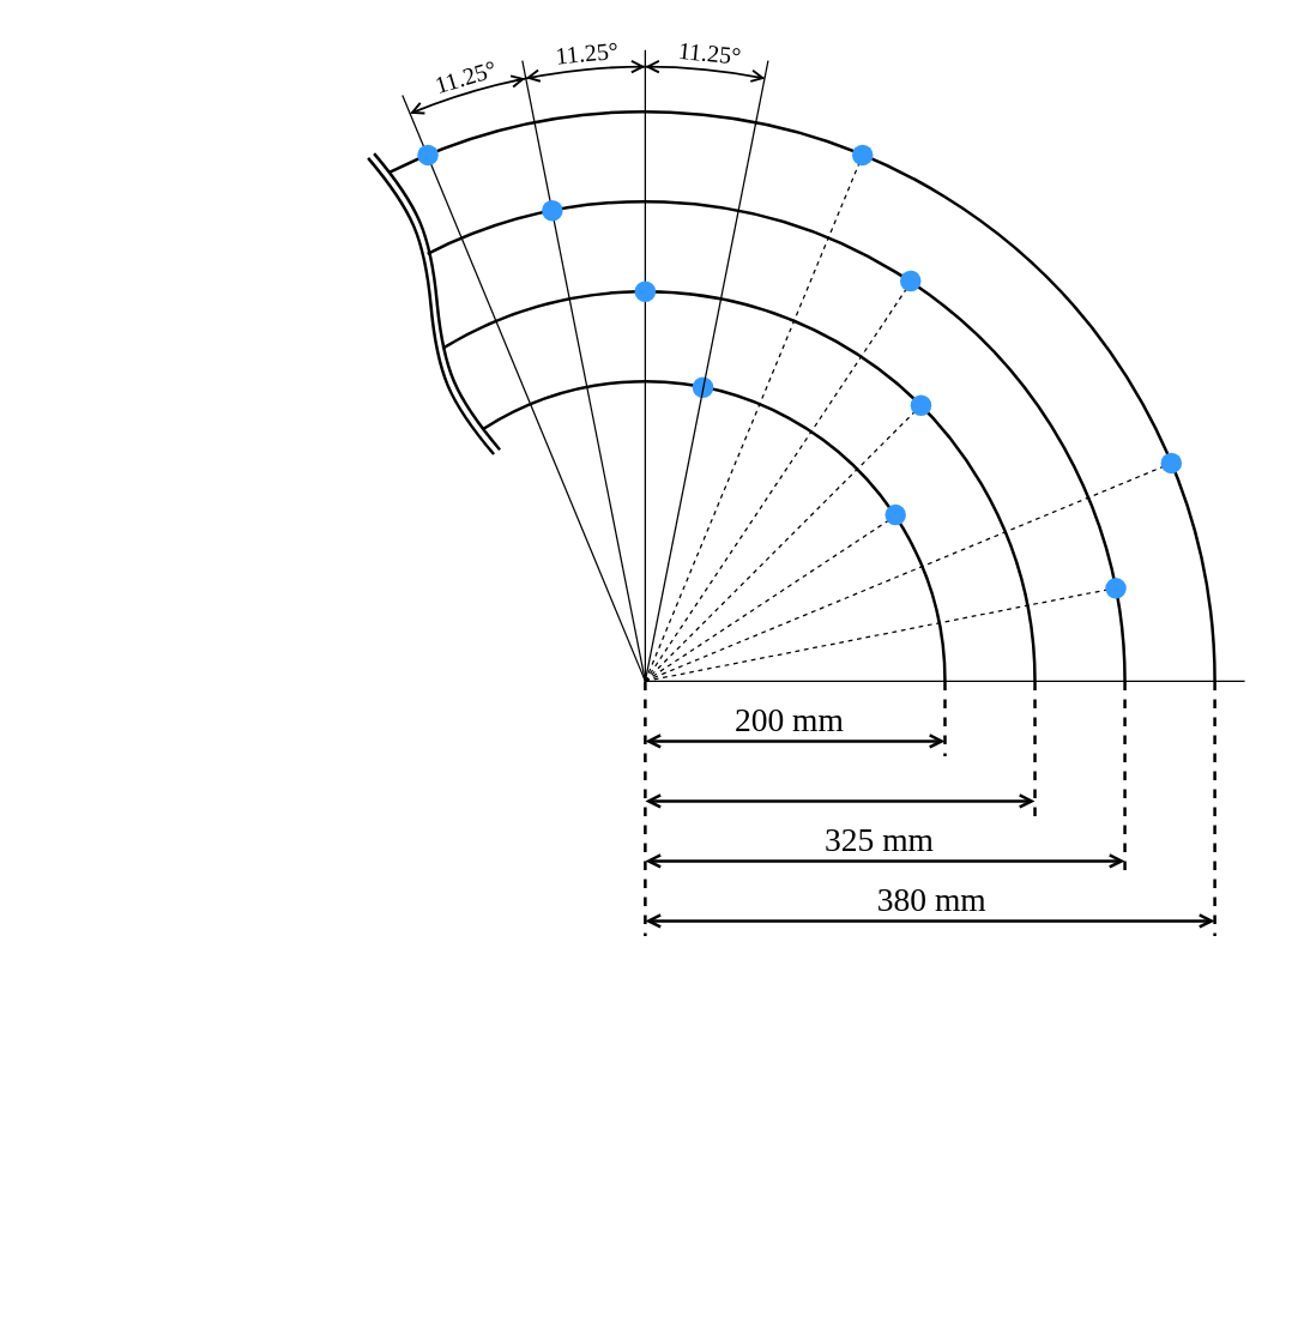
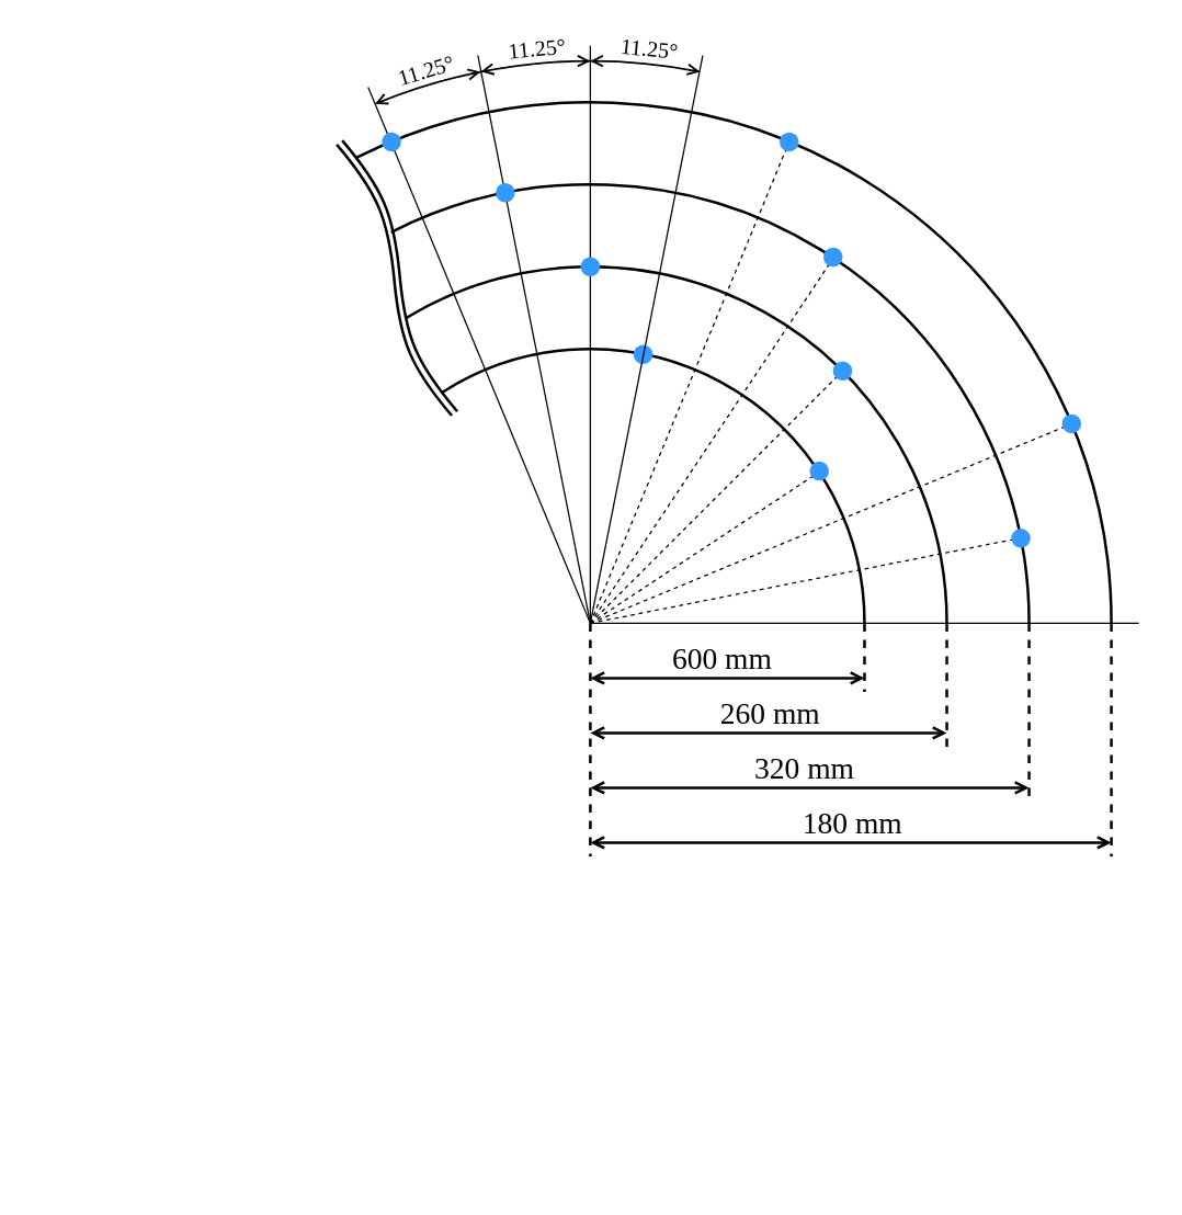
- <mxCell id="42" value="200 mm" style="text;html=1;align=center;verticalAlign=middle;resizable=0;points=[];autosize=1;strokeColor=none;fillColor=none;fontFamily=Times New Roman;fontSize=22;" vertex="1" parent="1"><mxGeometry x="476" y="461" width="100" height="40" as="geometry" /></mxCell>
+ <mxCell id="42" value="600 mm" style="text;html=1;align=center;verticalAlign=middle;resizable=0;points=[];autosize=1;strokeColor=none;fillColor=none;fontFamily=Times New Roman;fontSize=22;" vertex="1" parent="1"><mxGeometry x="476" y="461" width="100" height="40" as="geometry" /></mxCell>
+ <mxCell id="47" value="260 mm" style="text;html=1;align=center;verticalAlign=middle;resizable=0;points=[];autosize=1;strokeColor=none;fillColor=none;fontFamily=Times New Roman;fontSize=22;" vertex="1" parent="1"><mxGeometry x="511" y="501" width="100" height="40" as="geometry" /></mxCell>
- <mxCell id="49" value="325 mm" style="text;html=1;align=center;verticalAlign=middle;resizable=0;points=[];autosize=1;strokeColor=none;fillColor=none;fontFamily=Times New Roman;fontSize=22;" vertex="1" parent="1"><mxGeometry x="536" y="541" width="100" height="40" as="geometry" /></mxCell>
+ <mxCell id="49" value="320 mm" style="text;html=1;align=center;verticalAlign=middle;resizable=0;points=[];autosize=1;strokeColor=none;fillColor=none;fontFamily=Times New Roman;fontSize=22;" vertex="1" parent="1"><mxGeometry x="536" y="541" width="100" height="40" as="geometry" /></mxCell>
- <mxCell id="51" value="380 mm" style="text;html=1;align=center;verticalAlign=middle;resizable=0;points=[];autosize=1;strokeColor=none;fillColor=none;fontFamily=Times New Roman;fontSize=22;" vertex="1" parent="1"><mxGeometry x="571" y="581" width="100" height="40" as="geometry" /></mxCell>
+ <mxCell id="51" value="180 mm" style="text;html=1;align=center;verticalAlign=middle;resizable=0;points=[];autosize=1;strokeColor=none;fillColor=none;fontFamily=Times New Roman;fontSize=22;" vertex="1" parent="1"><mxGeometry x="571" y="581" width="100" height="40" as="geometry" /></mxCell>
